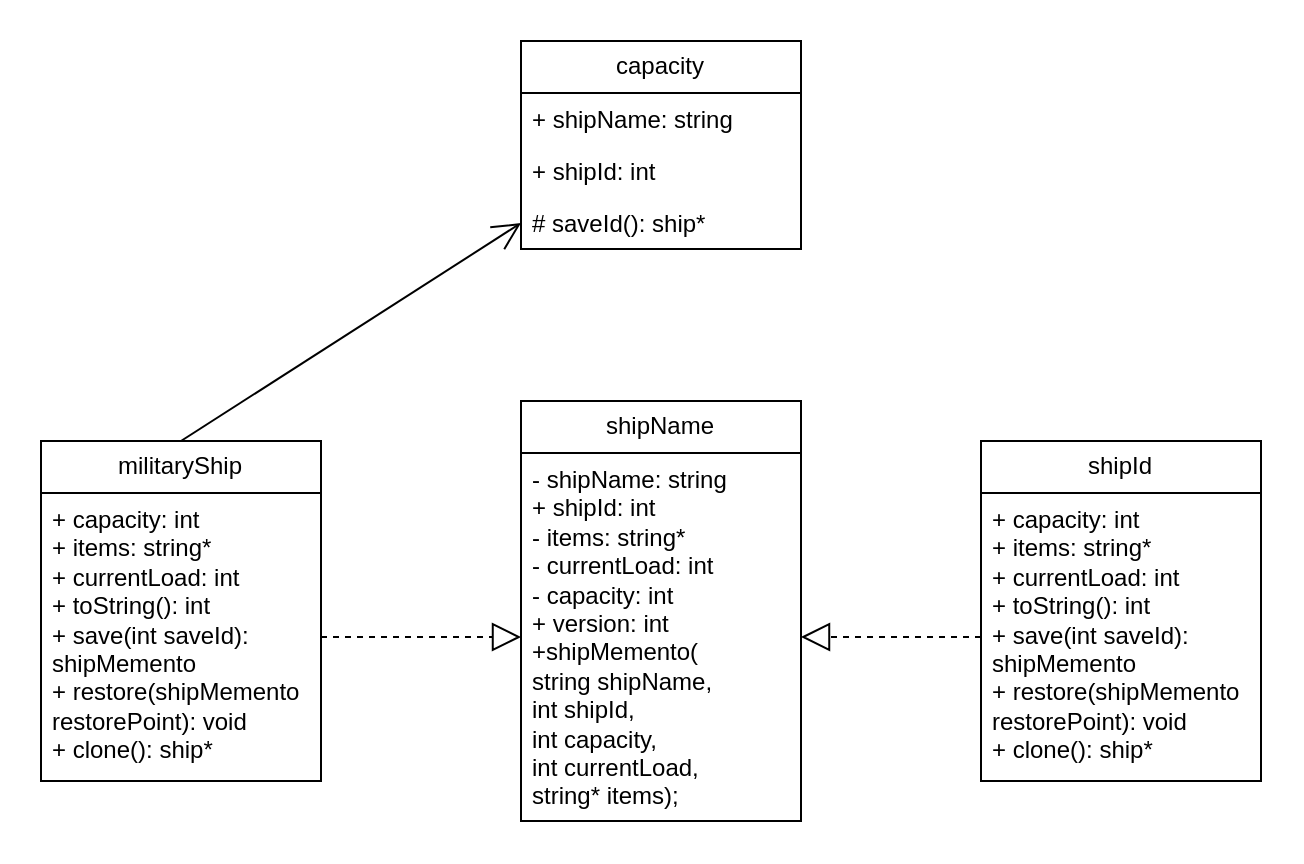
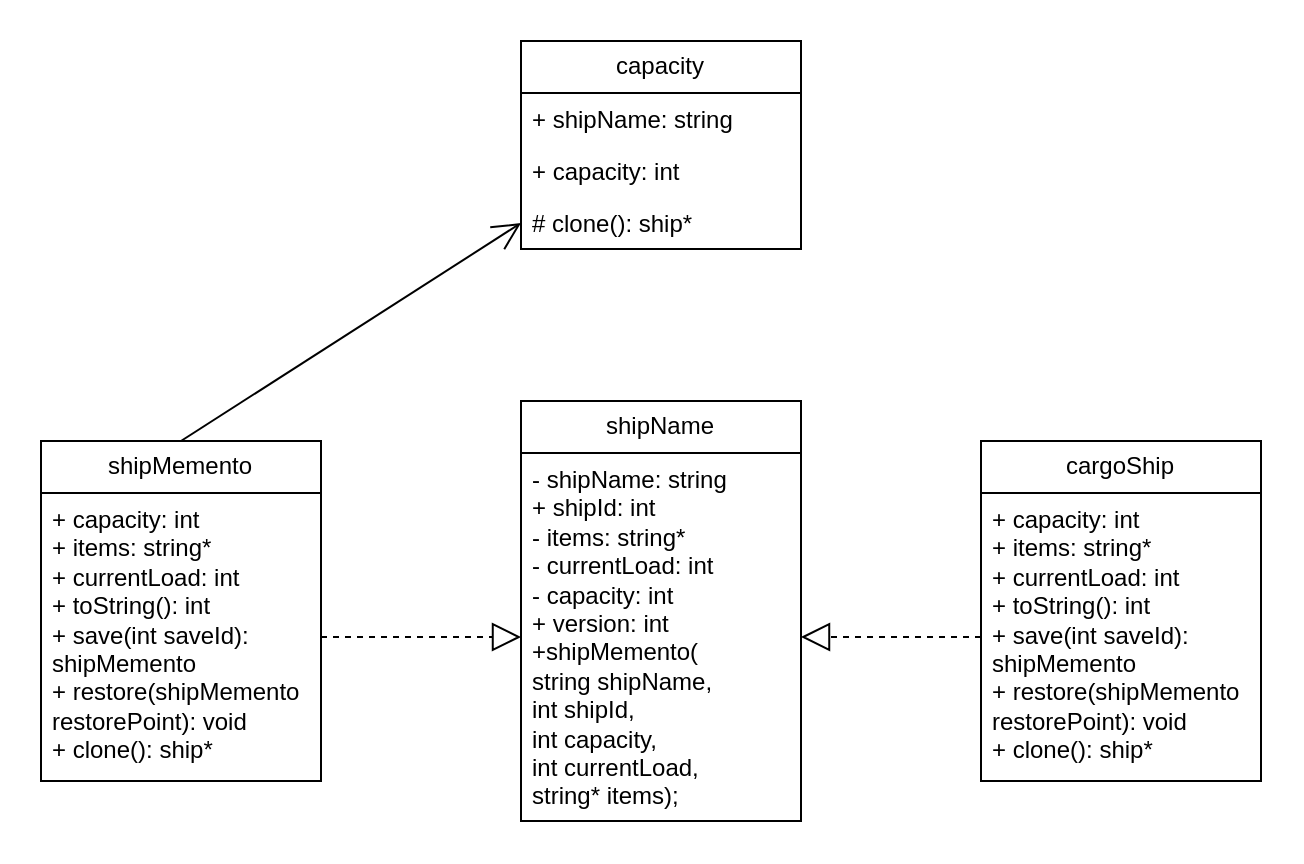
- <mxCell id="4" value="+ shipId: int" style="text;strokeColor=none;fillColor=none;align=left;verticalAlign=top;spacingLeft=4;spacingRight=4;overflow=hidden;rotatable=0;points=[[0,0.5],[1,0.5]];portConstraint=eastwest;whiteSpace=wrap;html=1;" vertex="1" parent="2"><mxGeometry y="52" width="140" height="26" as="geometry" /></mxCell>
+ <mxCell id="4" value="+ capacity: int" style="text;strokeColor=none;fillColor=none;align=left;verticalAlign=top;spacingLeft=4;spacingRight=4;overflow=hidden;rotatable=0;points=[[0,0.5],[1,0.5]];portConstraint=eastwest;whiteSpace=wrap;html=1;" vertex="1" parent="2"><mxGeometry y="52" width="140" height="26" as="geometry" /></mxCell>
- <mxCell id="5" value="# saveId(): ship*&lt;br&gt;" style="text;strokeColor=none;fillColor=none;align=left;verticalAlign=top;spacingLeft=4;spacingRight=4;overflow=hidden;rotatable=0;points=[[0,0.5],[1,0.5]];portConstraint=eastwest;whiteSpace=wrap;html=1;" vertex="1" parent="2"><mxGeometry y="78" width="140" height="26" as="geometry" /></mxCell>
+ <mxCell id="5" value="# clone(): ship*&lt;br&gt;" style="text;strokeColor=none;fillColor=none;align=left;verticalAlign=top;spacingLeft=4;spacingRight=4;overflow=hidden;rotatable=0;points=[[0,0.5],[1,0.5]];portConstraint=eastwest;whiteSpace=wrap;html=1;" vertex="1" parent="2"><mxGeometry y="78" width="140" height="26" as="geometry" /></mxCell>
- <mxCell id="10" value="militaryShip" style="swimlane;fontStyle=0;childLayout=stackLayout;horizontal=1;startSize=26;fillColor=none;horizontalStack=0;resizeParent=1;resizeParentMax=0;resizeLast=0;collapsible=1;marginBottom=0;whiteSpace=wrap;html=1;" vertex="1" parent="1"><mxGeometry x="20" y="220" width="140" height="170" as="geometry" /></mxCell>
+ <mxCell id="10" value="shipMemento" style="swimlane;fontStyle=0;childLayout=stackLayout;horizontal=1;startSize=26;fillColor=none;horizontalStack=0;resizeParent=1;resizeParentMax=0;resizeLast=0;collapsible=1;marginBottom=0;whiteSpace=wrap;html=1;" vertex="1" parent="1"><mxGeometry x="20" y="220" width="140" height="170" as="geometry" /></mxCell>
- <mxCell id="8" value="shipId" style="swimlane;fontStyle=0;childLayout=stackLayout;horizontal=1;startSize=26;fillColor=none;horizontalStack=0;resizeParent=1;resizeParentMax=0;resizeLast=0;collapsible=1;marginBottom=0;whiteSpace=wrap;html=1;" vertex="1" parent="1"><mxGeometry x="490" y="220" width="140" height="170" as="geometry" /></mxCell>
+ <mxCell id="8" value="cargoShip" style="swimlane;fontStyle=0;childLayout=stackLayout;horizontal=1;startSize=26;fillColor=none;horizontalStack=0;resizeParent=1;resizeParentMax=0;resizeLast=0;collapsible=1;marginBottom=0;whiteSpace=wrap;html=1;" vertex="1" parent="1"><mxGeometry x="490" y="220" width="140" height="170" as="geometry" /></mxCell>
